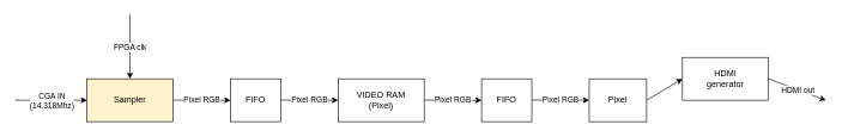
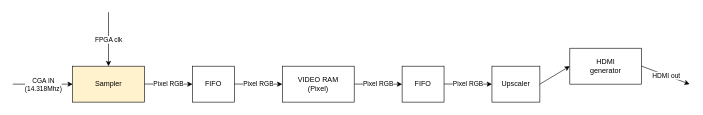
- <mxCell id="16" value="Pixel" style="rounded=0;whiteSpace=wrap;html=1;" vertex="1" parent="1"><mxGeometry x="820" y="110" width="80" height="60" as="geometry" /></mxCell>
+ <mxCell id="16" value="Upscaler" style="rounded=0;whiteSpace=wrap;html=1;" vertex="1" parent="1"><mxGeometry x="820" y="110" width="80" height="60" as="geometry" /></mxCell>
